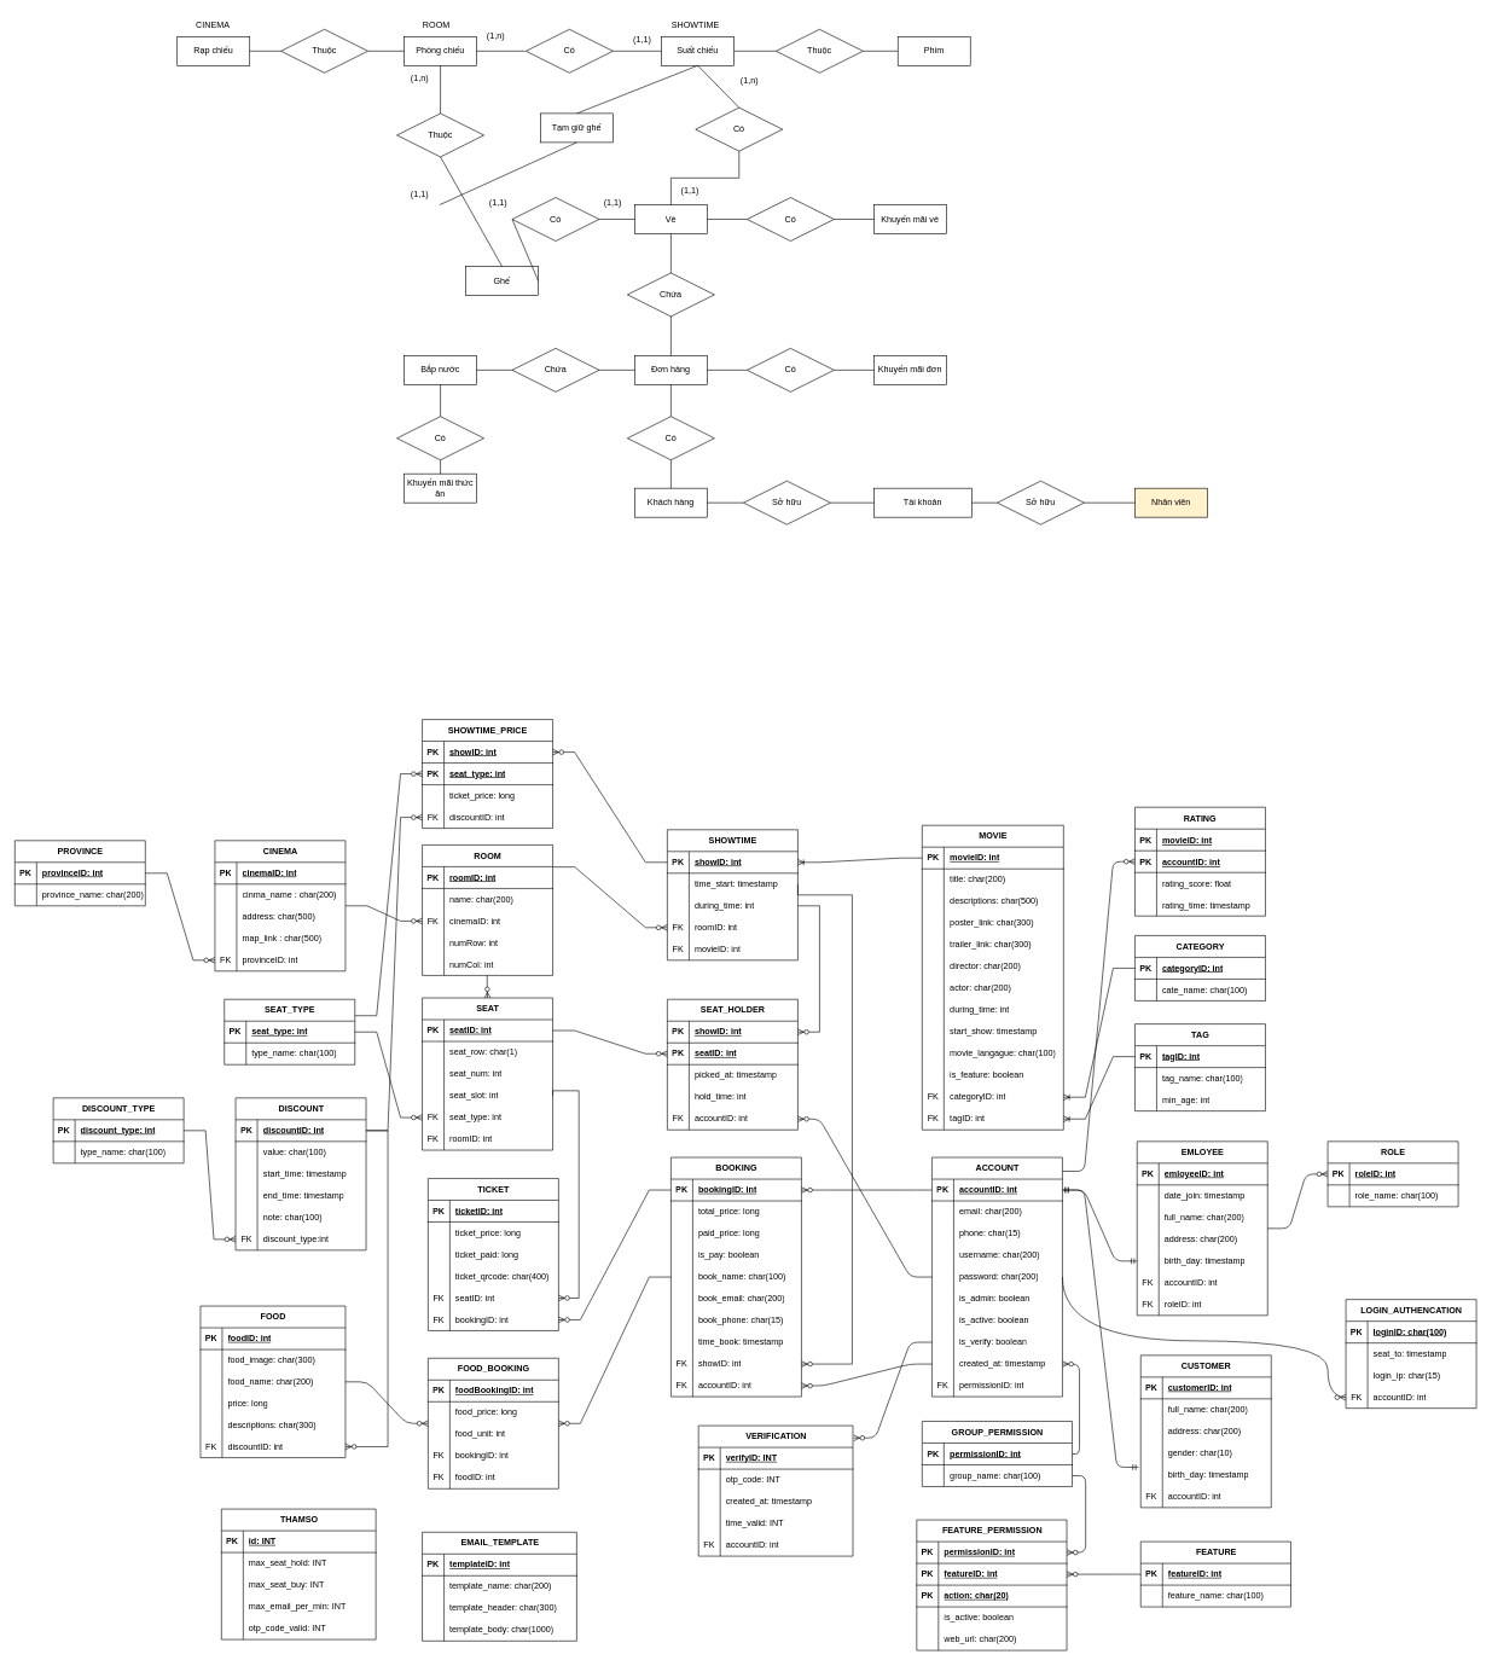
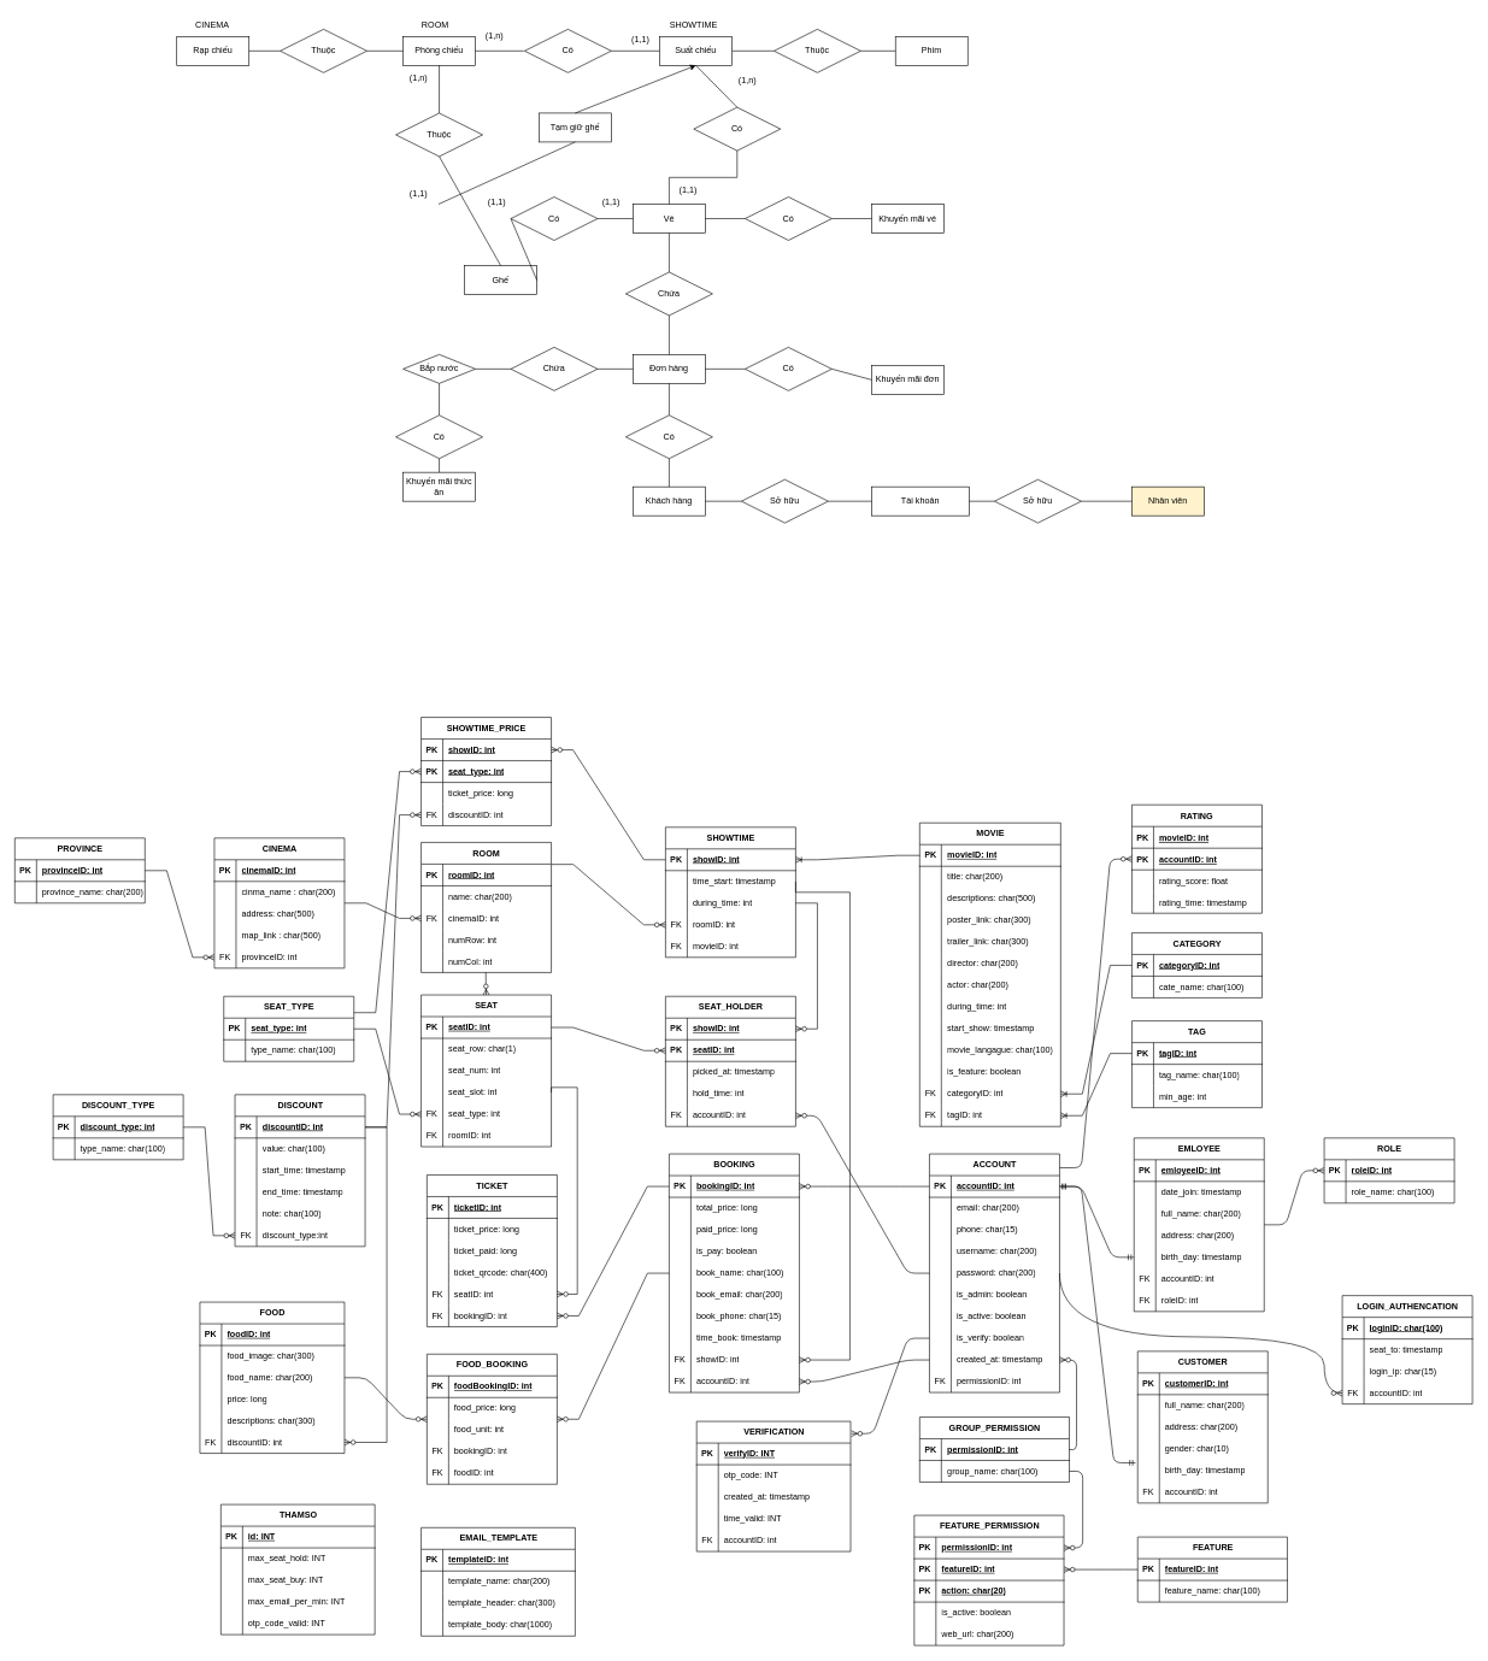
- <mxCell id="68" value="" style="endArrow=none;html=1;rounded=0;entryX=0.5;entryY=1;entryDx=0;entryDy=0;exitX=0.5;exitY=0;exitDx=0;exitDy=0;" parent="1" source="67" target="55" edge="1"><mxGeometry width="50" height="50" relative="1" as="geometry"><mxPoint x="1029" y="158" as="sourcePoint" /><mxPoint x="972" y="100" as="targetPoint" /></mxGeometry></mxCell>
+ <mxCell id="68" value="" style="endArrow=classic;html=1;rounded=0;entryX=0.5;entryY=1;entryDx=0;entryDy=0;exitX=0.5;exitY=0;exitDx=0;exitDy=0;" parent="1" source="67" target="55" edge="1"><mxGeometry width="50" height="50" relative="1" as="geometry"><mxPoint x="1029" y="158" as="sourcePoint" /><mxPoint x="972" y="100" as="targetPoint" /></mxGeometry></mxCell>
- <mxCell id="19" value="Bắp nước" style="whiteSpace=wrap;html=1;align=center;" parent="1" vertex="1"><mxGeometry x="557" y="490" width="100" height="40" as="geometry" /></mxCell>
+ <mxCell id="19" value="Bắp nước" style="rhombus;whiteSpace=wrap;html=1;align=center;" parent="1" vertex="1"><mxGeometry x="557" y="490" width="100" height="40" as="geometry" /></mxCell>
- <mxCell id="37" value="Khuyến mãi đơn" style="whiteSpace=wrap;html=1;align=center;" parent="1" vertex="1"><mxGeometry x="1205" y="490" width="100" height="40" as="geometry" /></mxCell>
+ <mxCell id="37" value="Khuyến mãi đơn" style="whiteSpace=wrap;html=1;align=center;" parent="1" vertex="1"><mxGeometry x="1205" y="505" width="100" height="40" as="geometry" /></mxCell>
